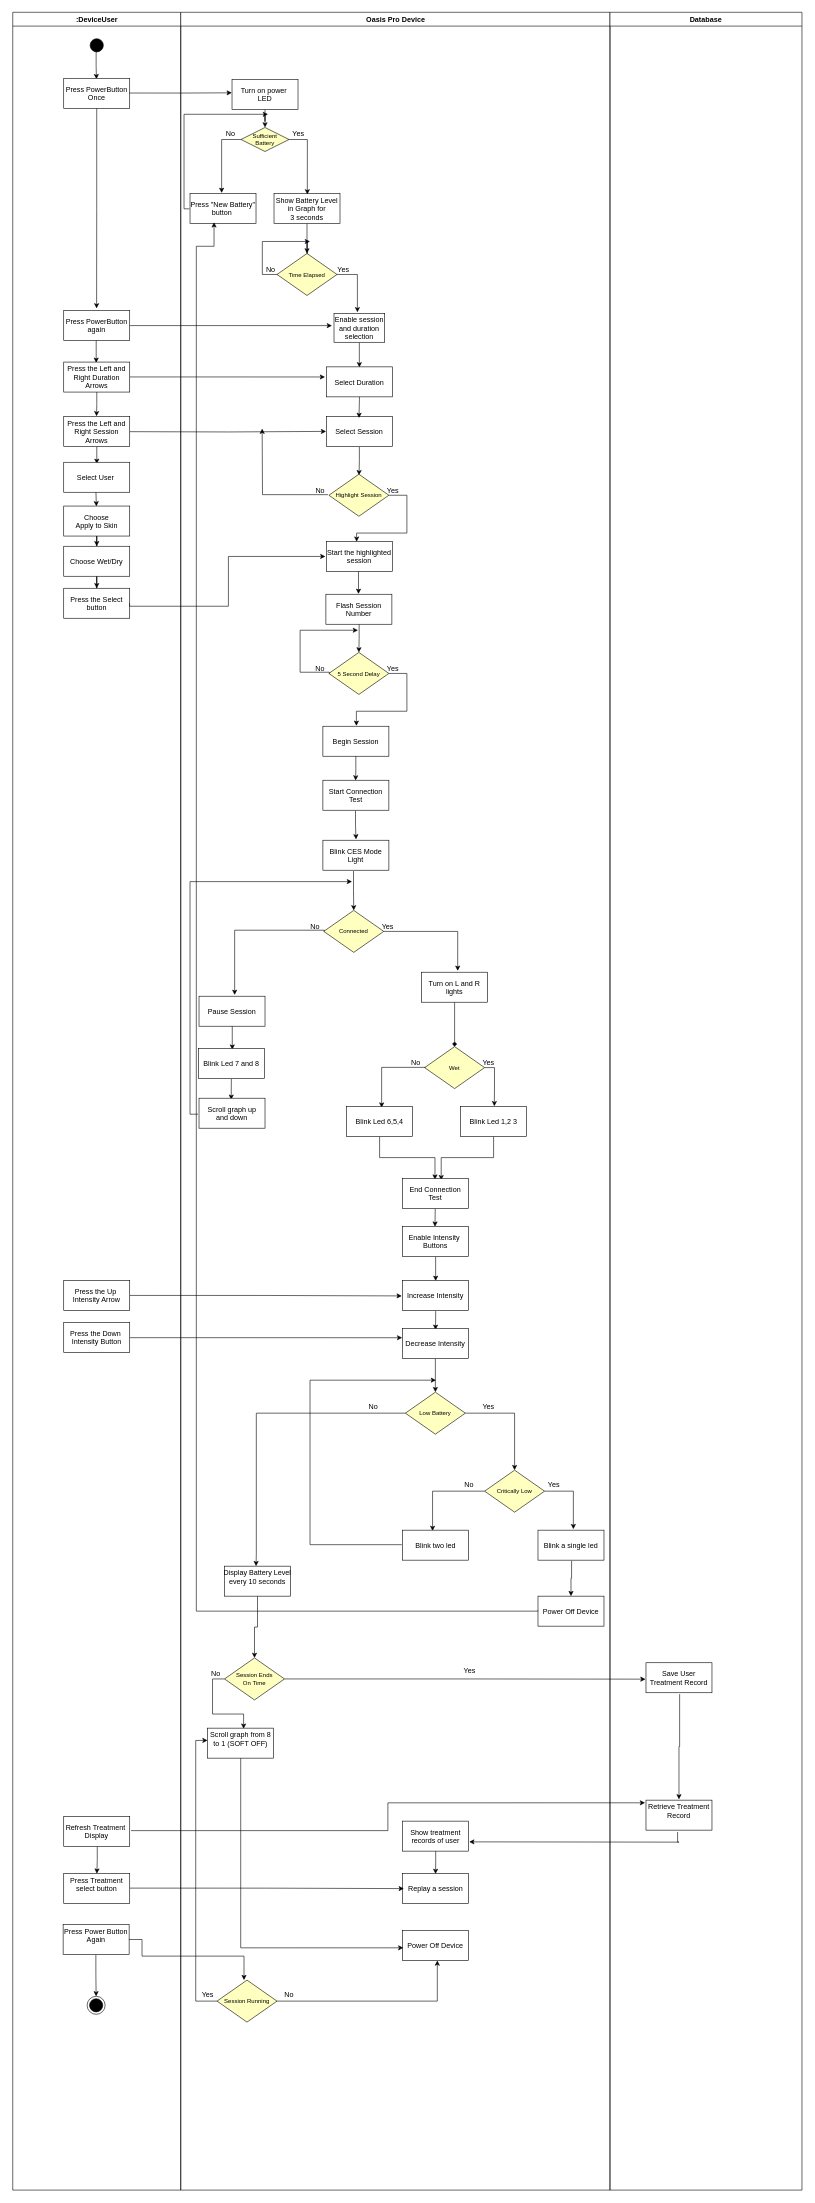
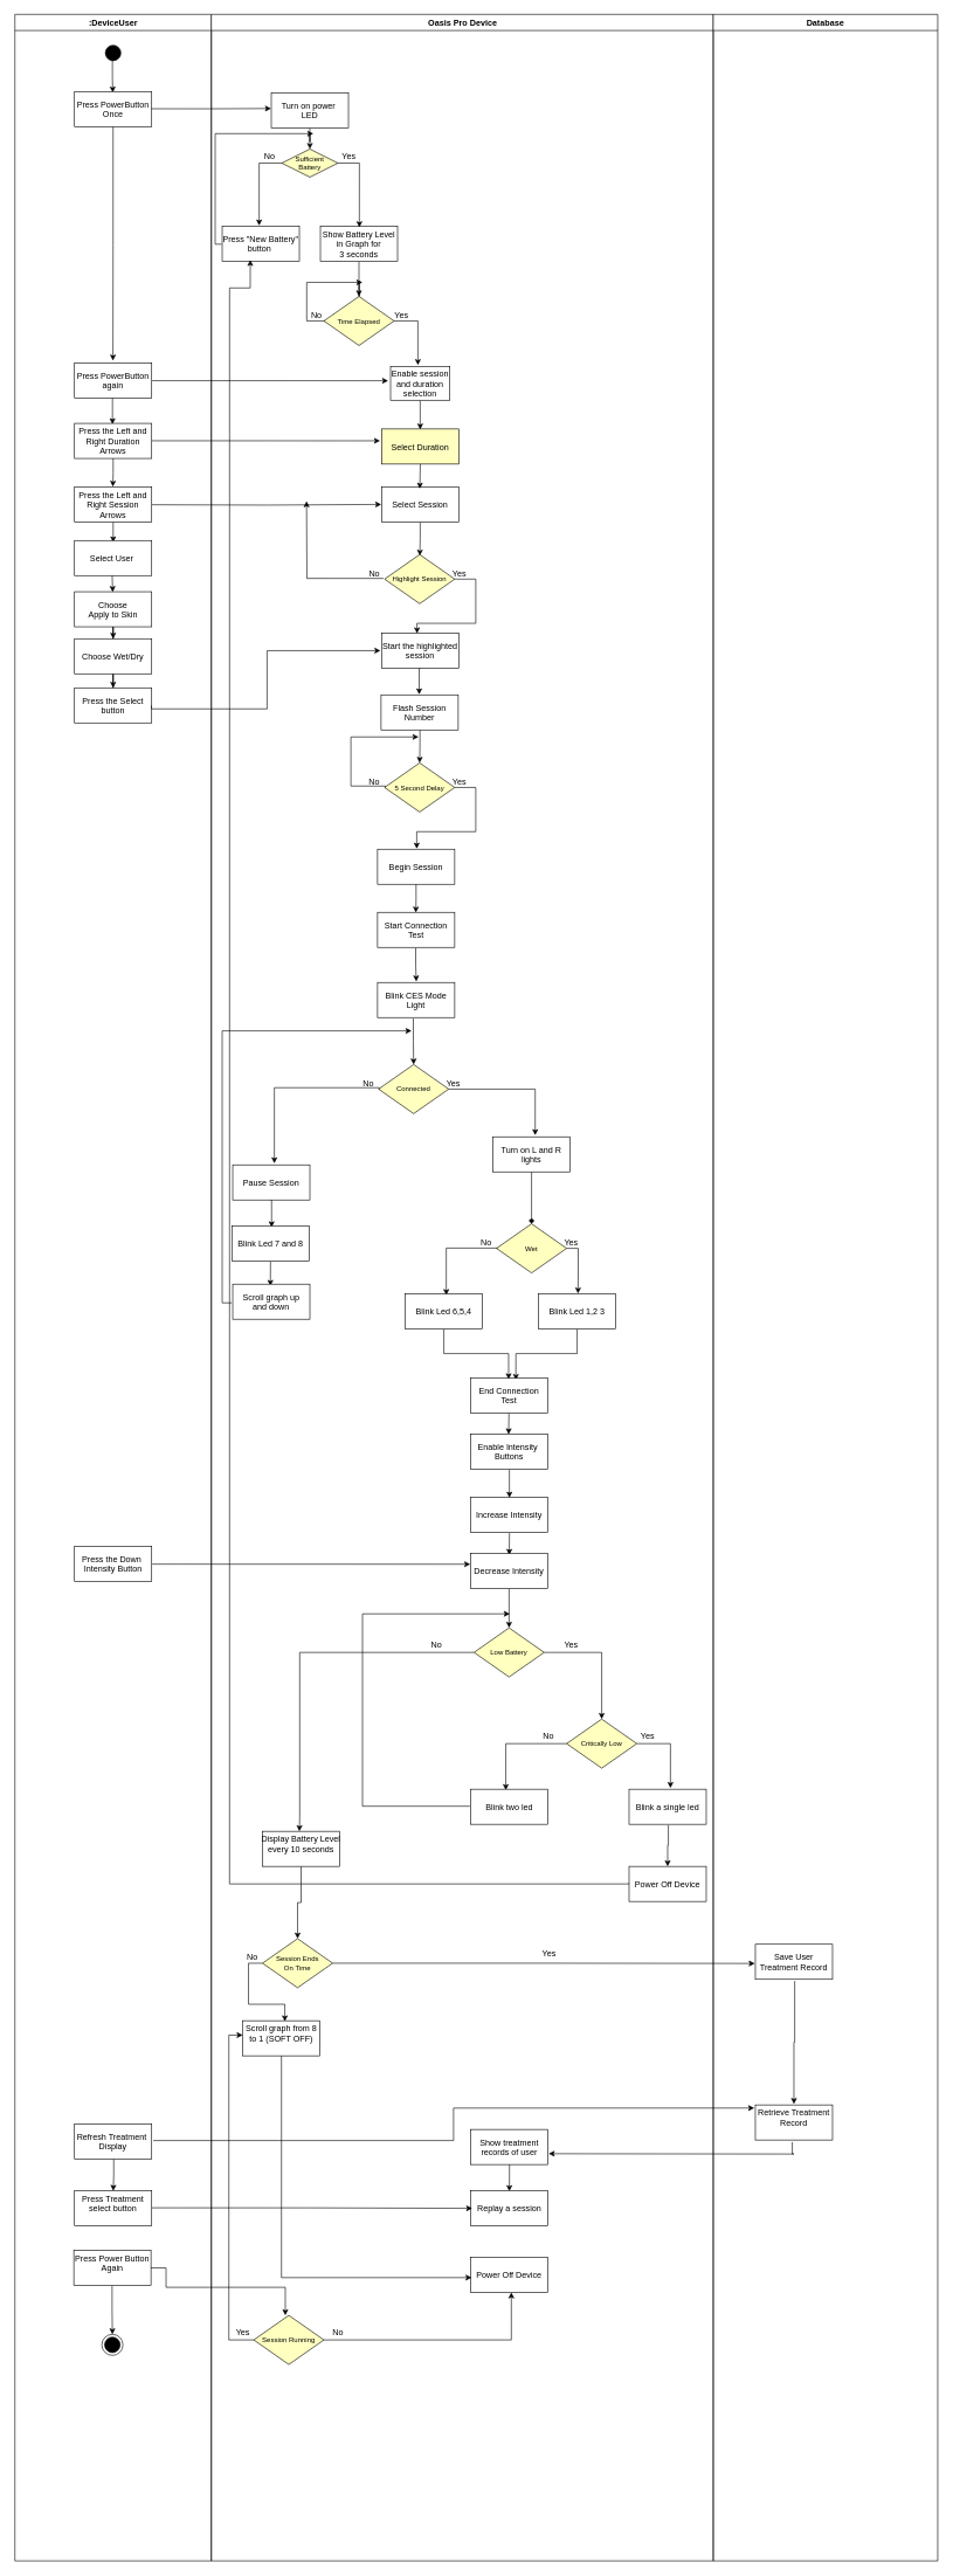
- <mxCell id="49" value="Select Duration" style="" parent="28" vertex="1"><mxGeometry x="242.75" y="591" width="110" height="50" as="geometry" /></mxCell>
+ <mxCell id="49" value="Select Duration" style="fillColor=#ffffc0;" parent="28" vertex="1"><mxGeometry x="242.75" y="591" width="110" height="50" as="geometry" /></mxCell>
- <mxCell id="15" value="Press the Up &#10;Intensity Arrow" style="" parent="2" vertex="1"><mxGeometry x="85" y="2114" width="110" height="50" as="geometry" /></mxCell>
- <mxCell id="142" style="edgeStyle=orthogonalEdgeStyle;rounded=0;orthogonalLoop=1;jettySize=auto;html=1;entryX=-0.009;entryY=0.511;entryDx=0;entryDy=0;entryPerimeter=0;fontSize=10;exitX=1.004;exitY=0.495;exitDx=0;exitDy=0;exitPerimeter=0;" parent="1" source="15" target="93" edge="1"><mxGeometry relative="1" as="geometry" /></mxCell>
